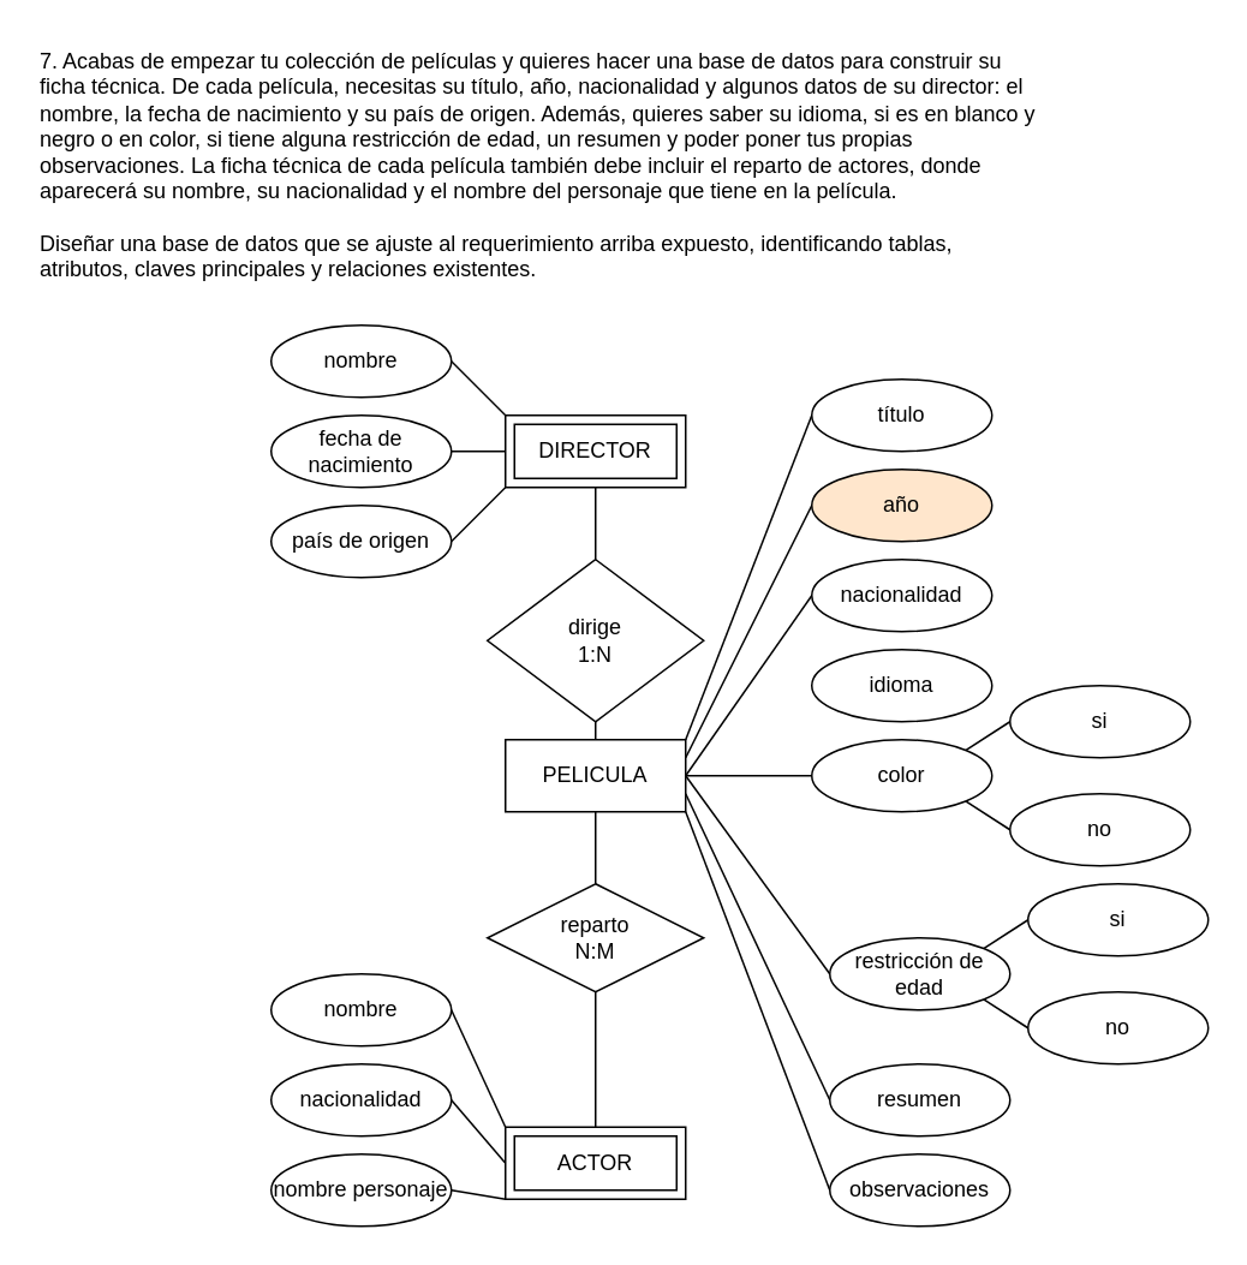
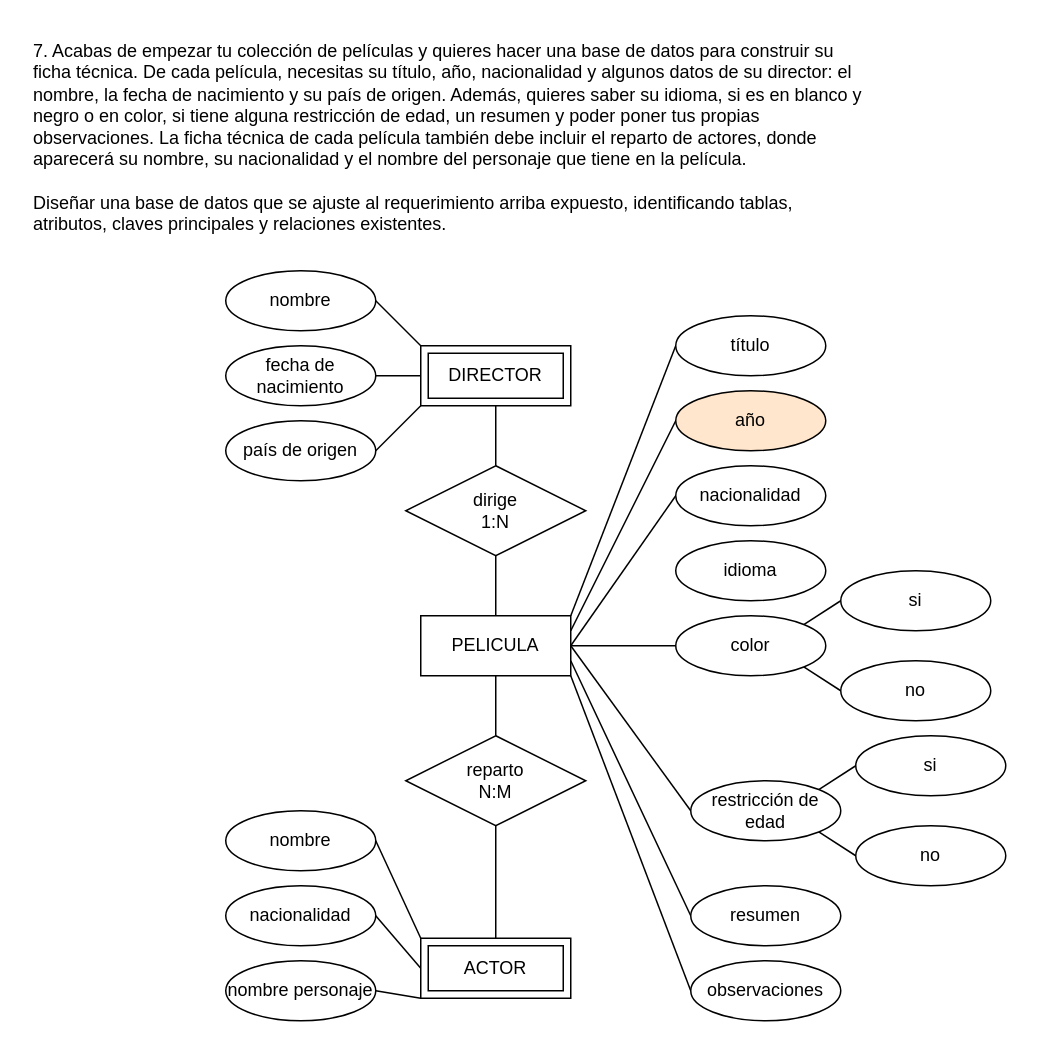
- <mxCell id="37" value="dirige&lt;div&gt;1:N&lt;/div&gt;" style="shape=rhombus;perimeter=rhombusPerimeter;whiteSpace=wrap;html=1;align=center;" vertex="1" parent="1"><mxGeometry x="270" y="310" width="120" height="90" as="geometry" /></mxCell>
+ <mxCell id="37" value="dirige&lt;div&gt;1:N&lt;/div&gt;" style="shape=rhombus;perimeter=rhombusPerimeter;whiteSpace=wrap;html=1;align=center;" vertex="1" parent="1"><mxGeometry x="270" y="310" width="120" height="60" as="geometry" /></mxCell>
